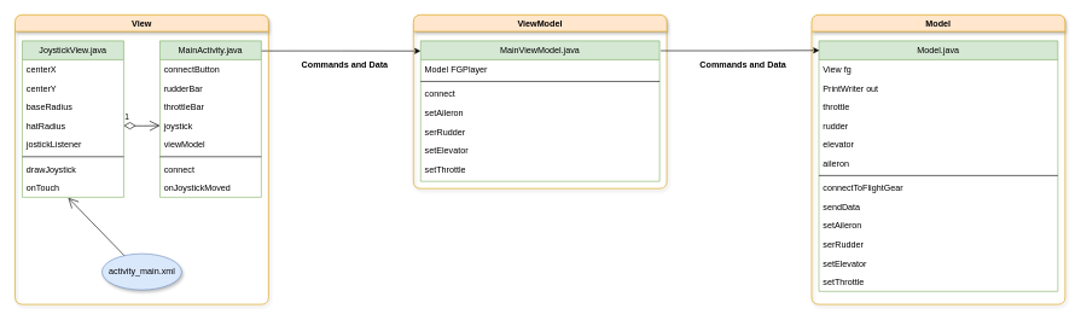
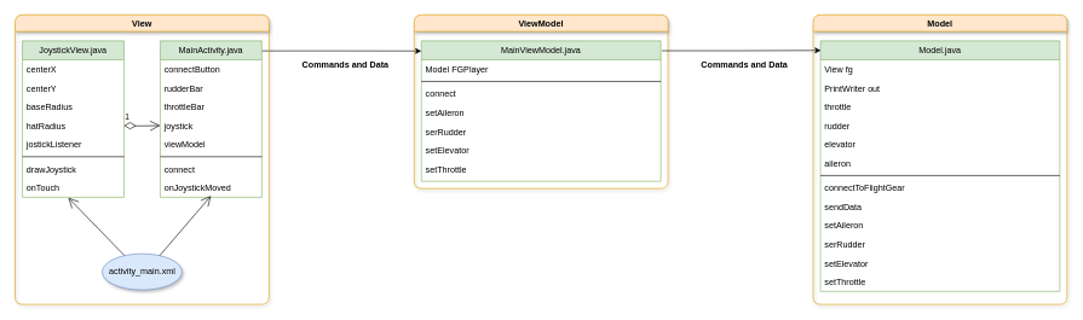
+ <mxCell id="24" value="" style="endArrow=open;endFill=1;endSize=12;html=1;exitX=0.75;exitY=0;exitDx=0;exitDy=0;entryX=0.5;entryY=0.923;entryDx=0;entryDy=0;entryPerimeter=0;" edge="1" parent="3" source="22" target="12"><mxGeometry width="160" relative="1" as="geometry"><mxPoint x="157.5" y="340" as="sourcePoint" /><mxPoint x="83.28" y="262.676" as="targetPoint" /></mxGeometry></mxCell>
